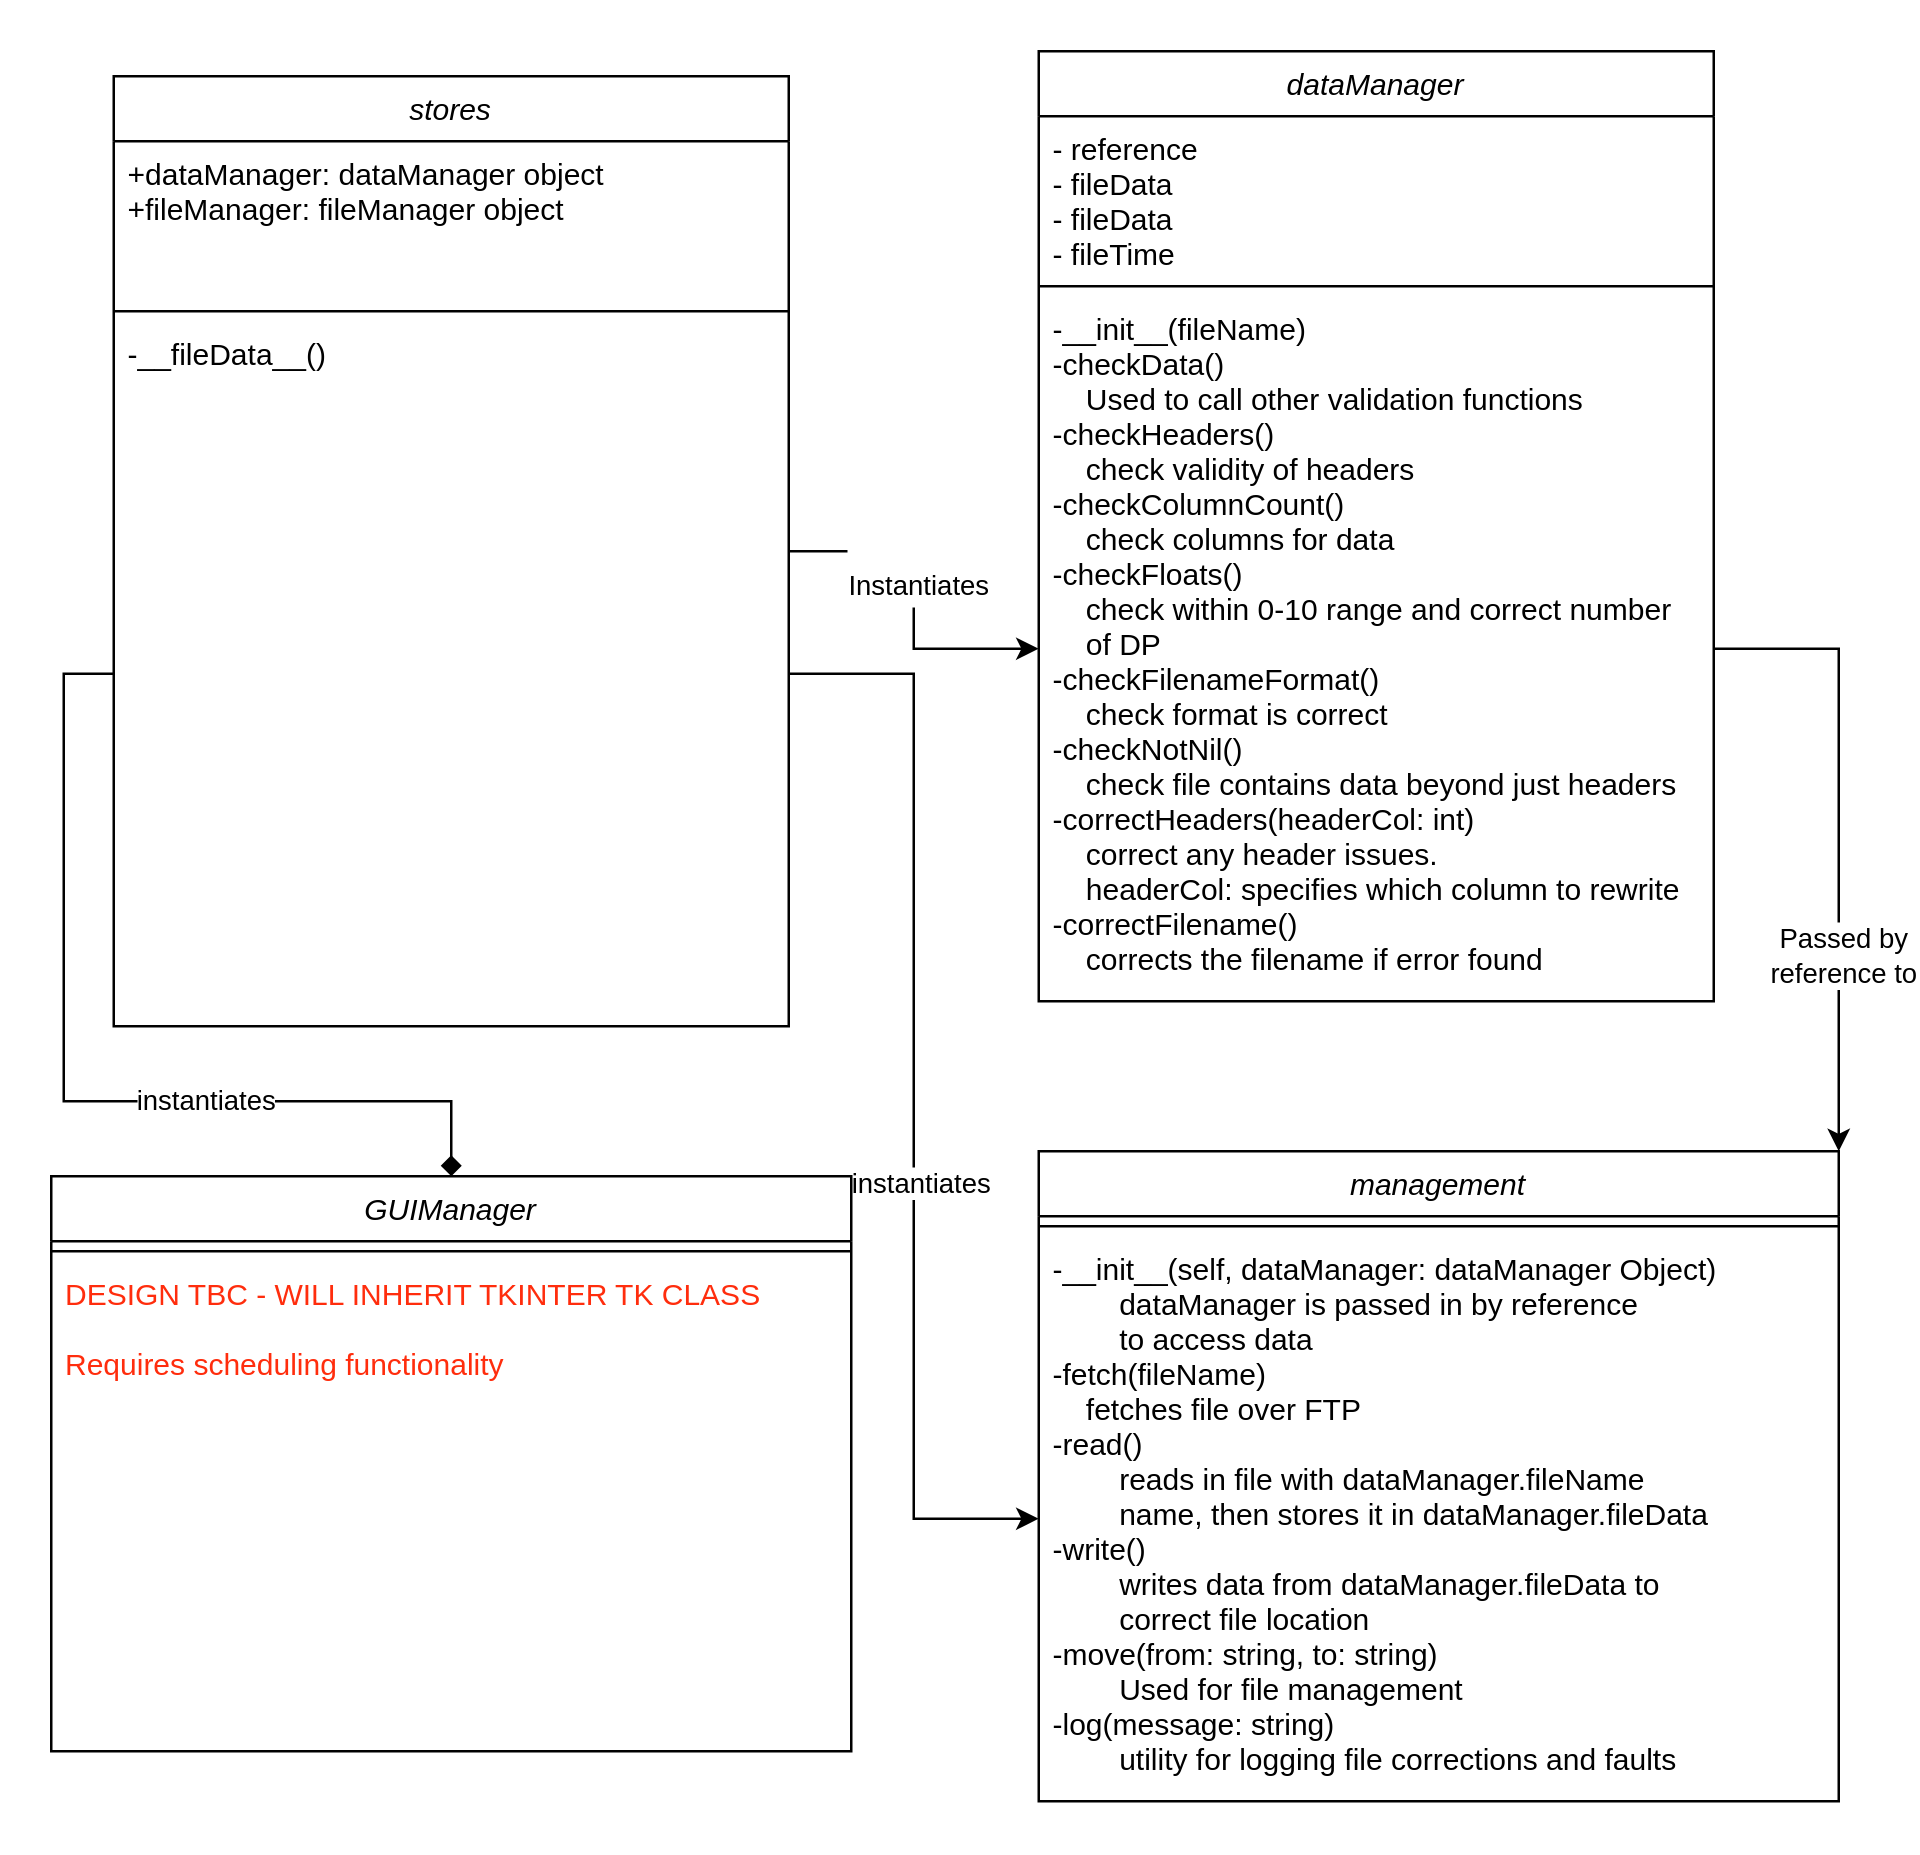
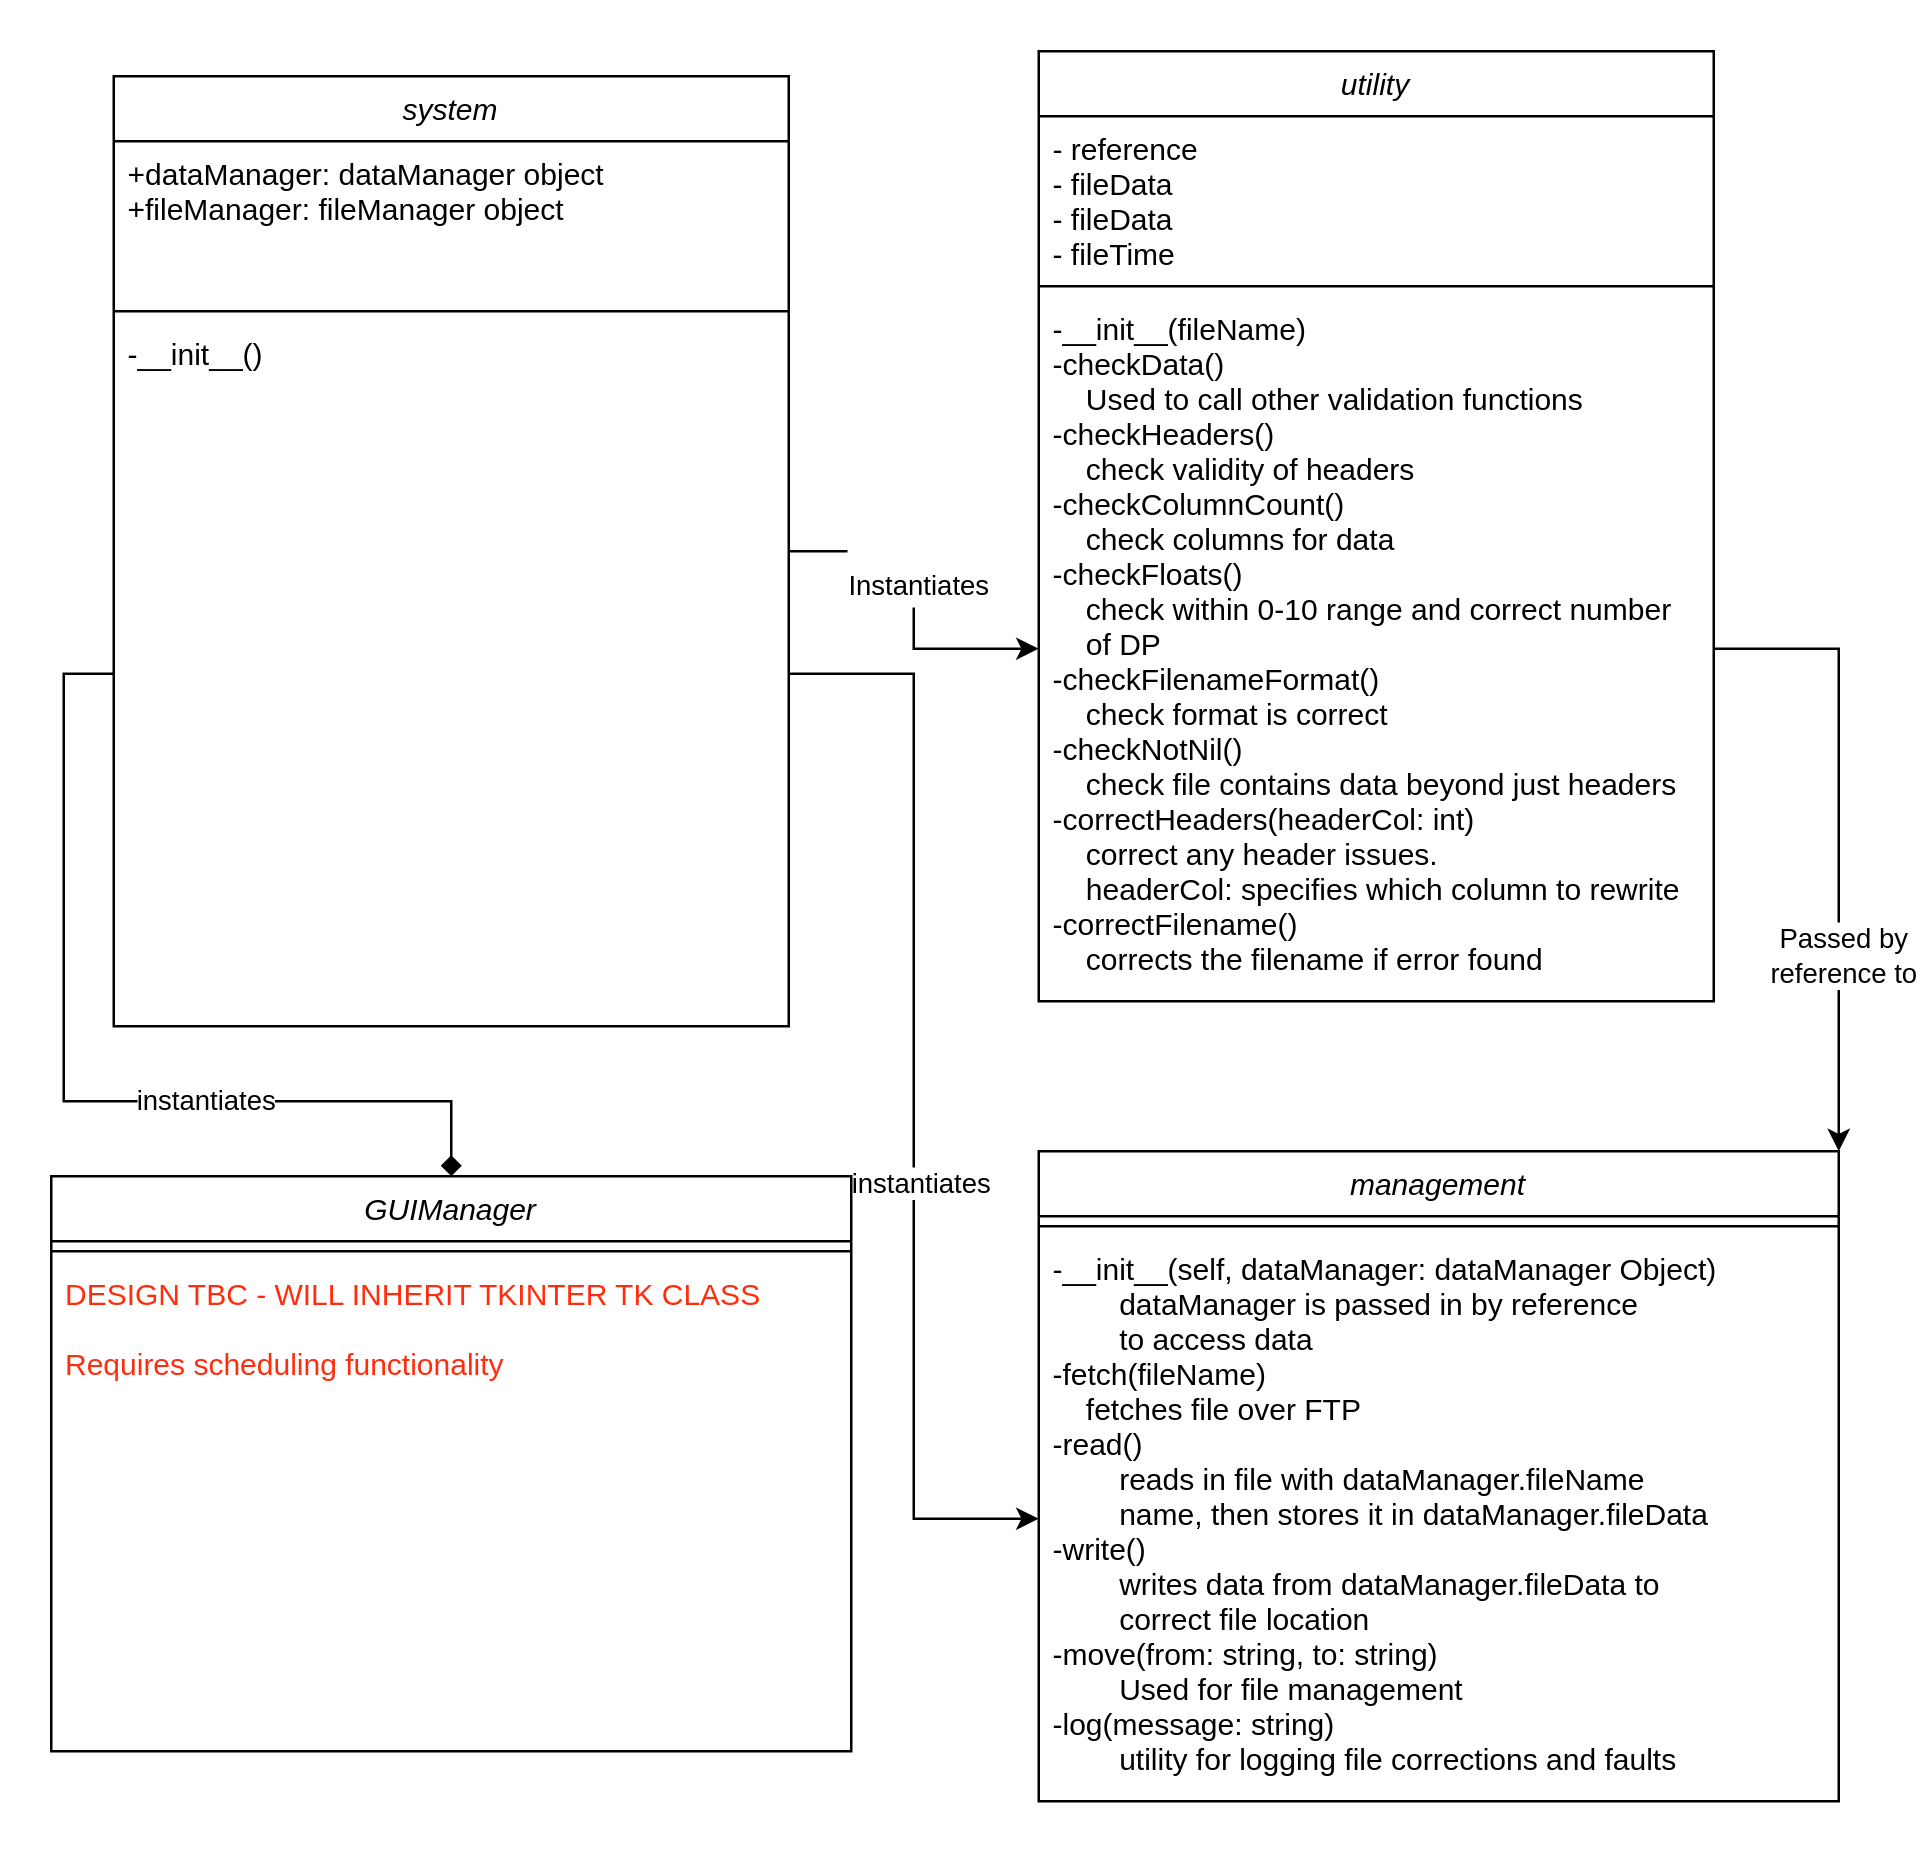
- <mxCell id="2" value="dataManager" style="swimlane;fontStyle=2;align=center;verticalAlign=top;childLayout=stackLayout;horizontal=1;startSize=26;horizontalStack=0;resizeParent=1;resizeLast=0;collapsible=1;marginBottom=0;rounded=0;shadow=0;strokeWidth=1;" parent="1" vertex="1"><mxGeometry x="415" y="20" width="270" height="380" as="geometry"><mxRectangle x="230" y="140" width="160" height="26" as="alternateBounds" /></mxGeometry></mxCell>
+ <mxCell id="2" value="utility" style="swimlane;fontStyle=2;align=center;verticalAlign=top;childLayout=stackLayout;horizontal=1;startSize=26;horizontalStack=0;resizeParent=1;resizeLast=0;collapsible=1;marginBottom=0;rounded=0;shadow=0;strokeWidth=1;" parent="1" vertex="1"><mxGeometry x="415" y="20" width="270" height="380" as="geometry"><mxRectangle x="230" y="140" width="160" height="26" as="alternateBounds" /></mxGeometry></mxCell>
- <mxCell id="11" value="stores" style="swimlane;fontStyle=2;align=center;verticalAlign=top;childLayout=stackLayout;horizontal=1;startSize=26;horizontalStack=0;resizeParent=1;resizeLast=0;collapsible=1;marginBottom=0;rounded=0;shadow=0;strokeWidth=1;" parent="1" vertex="1"><mxGeometry x="45" y="30" width="270" height="380" as="geometry"><mxRectangle x="230" y="140" width="160" height="26" as="alternateBounds" /></mxGeometry></mxCell>
+ <mxCell id="11" value="system" style="swimlane;fontStyle=2;align=center;verticalAlign=top;childLayout=stackLayout;horizontal=1;startSize=26;horizontalStack=0;resizeParent=1;resizeLast=0;collapsible=1;marginBottom=0;rounded=0;shadow=0;strokeWidth=1;" parent="1" vertex="1"><mxGeometry x="45" y="30" width="270" height="380" as="geometry"><mxRectangle x="230" y="140" width="160" height="26" as="alternateBounds" /></mxGeometry></mxCell>
- <mxCell id="14" value="-__fileData__()&#10;" style="text;align=left;verticalAlign=top;spacingLeft=4;spacingRight=4;overflow=hidden;rotatable=0;points=[[0,0.5],[1,0.5]];portConstraint=eastwest;" parent="11" vertex="1"><mxGeometry y="98" width="270" height="282" as="geometry" /></mxCell>
+ <mxCell id="14" value="-__init__()&#10;" style="text;align=left;verticalAlign=top;spacingLeft=4;spacingRight=4;overflow=hidden;rotatable=0;points=[[0,0.5],[1,0.5]];portConstraint=eastwest;" parent="11" vertex="1"><mxGeometry y="98" width="270" height="282" as="geometry" /></mxCell>
